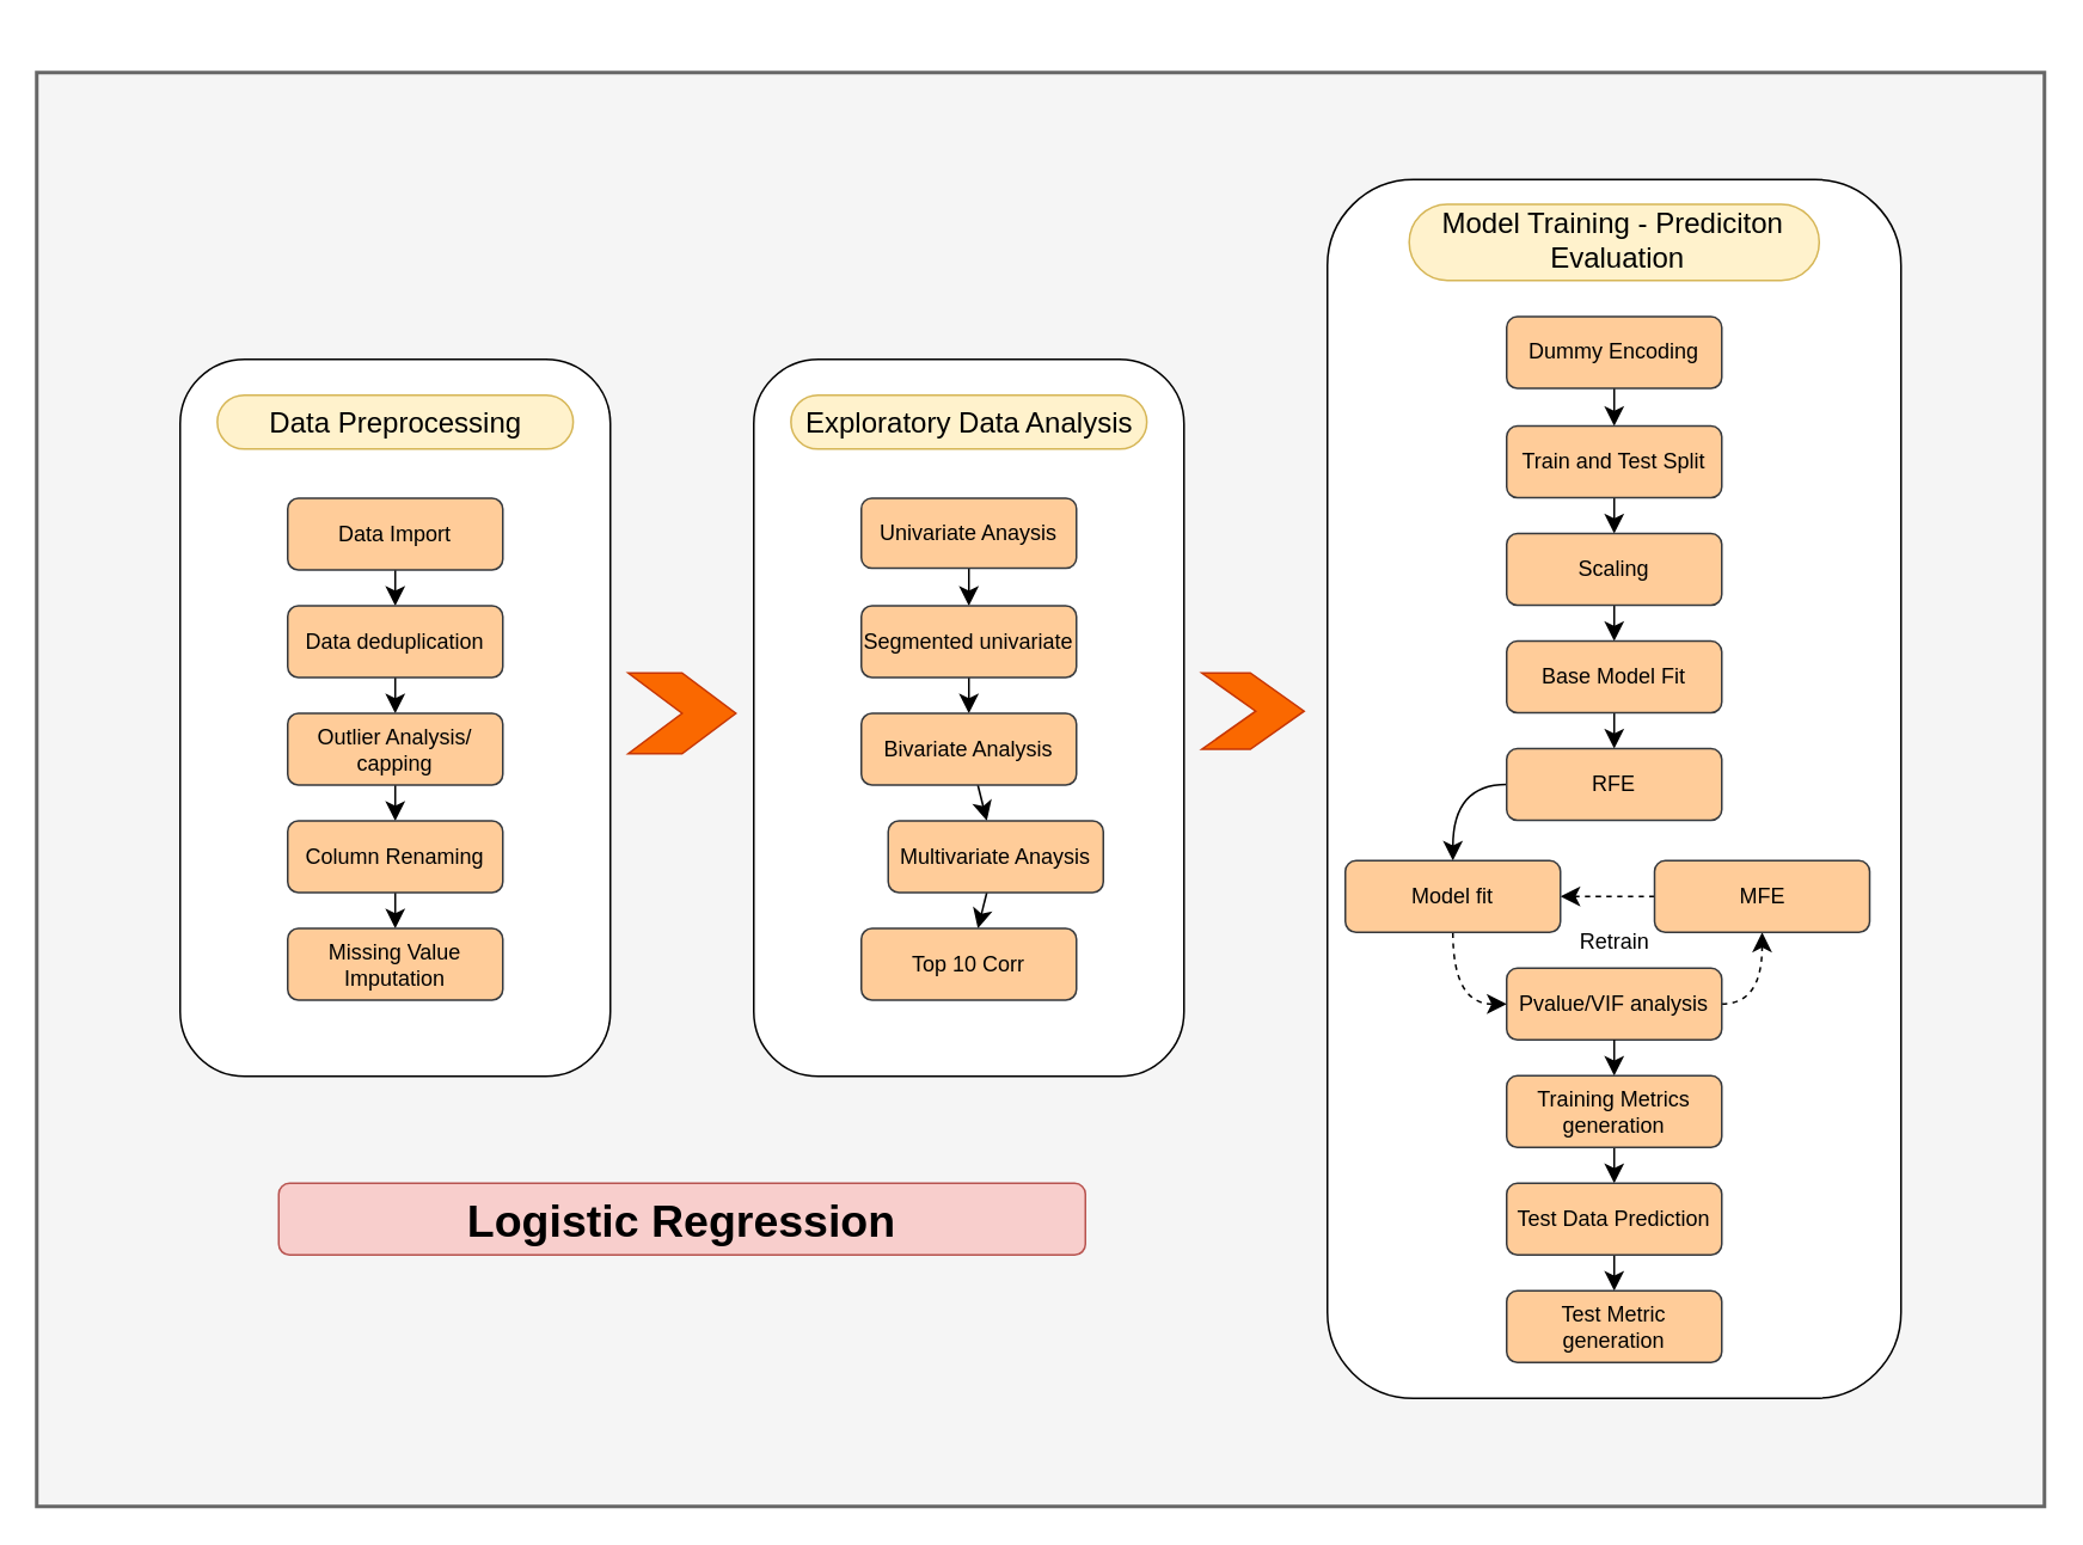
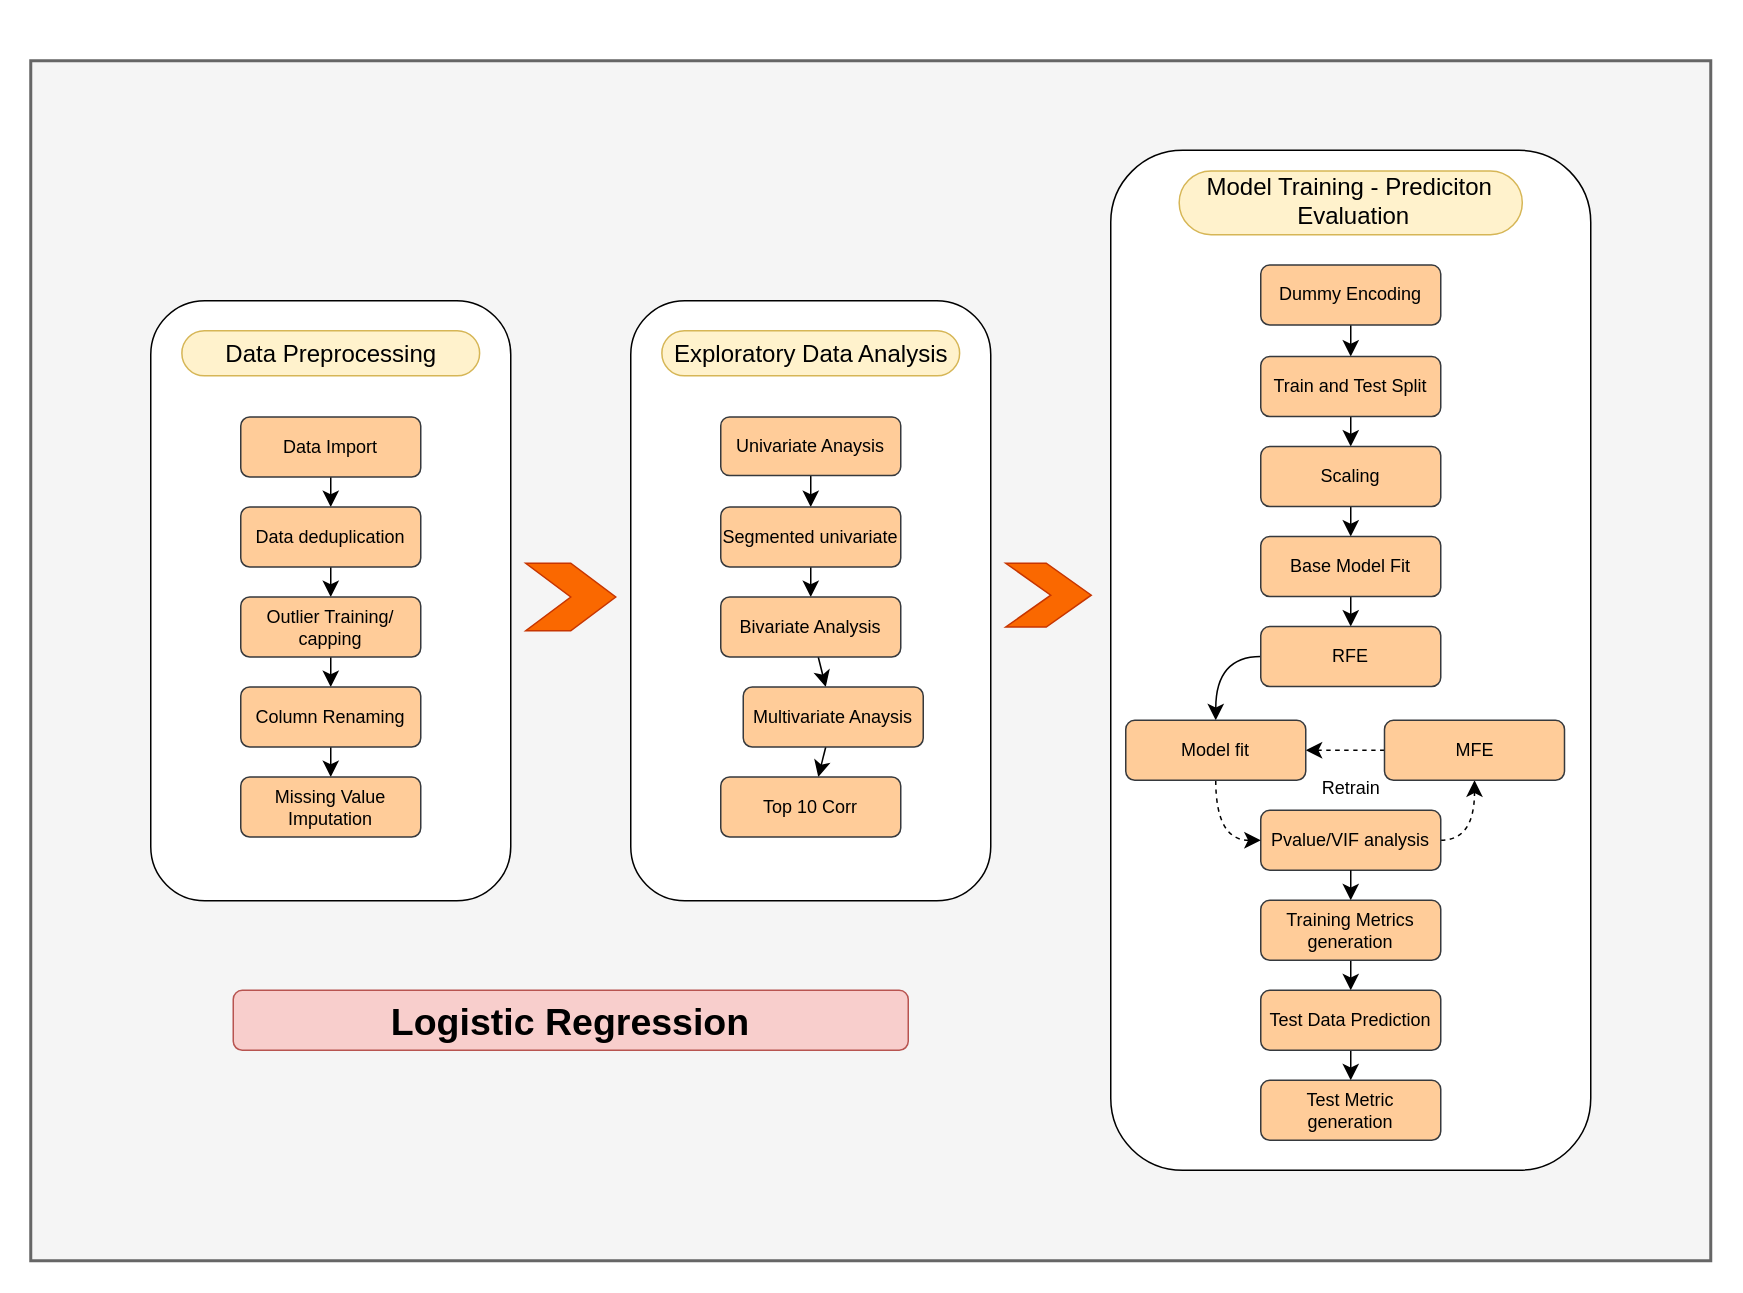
- <mxCell id="34" value="Outlier Analysis/ capping" style="rounded=1;whiteSpace=wrap;html=1;movable=1;resizable=1;rotatable=1;deletable=1;editable=1;locked=0;connectable=1;fillColor=#ffcc99;strokeColor=#36393d;" vertex="1" parent="1"><mxGeometry x="160" y="397.5" width="120" height="40" as="geometry" /></mxCell>
+ <mxCell id="34" value="Outlier Training/ capping" style="rounded=1;whiteSpace=wrap;html=1;movable=1;resizable=1;rotatable=1;deletable=1;editable=1;locked=0;connectable=1;fillColor=#ffcc99;strokeColor=#36393d;" vertex="1" parent="1"><mxGeometry x="160" y="397.5" width="120" height="40" as="geometry" /></mxCell>
